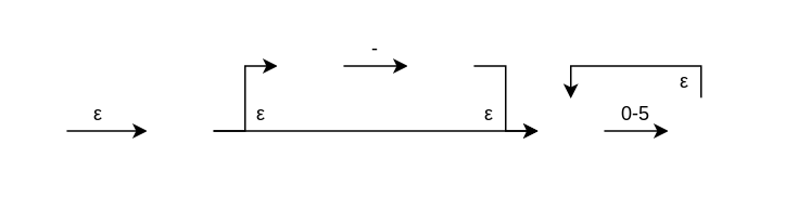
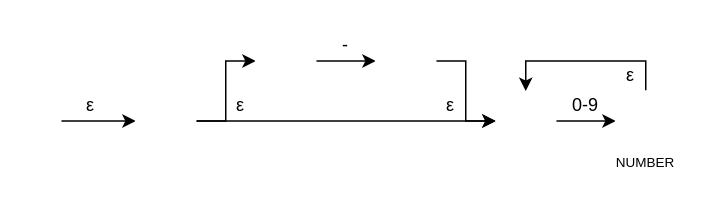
- <mxCell id="18" value="0-5" style="text;html=1;strokeColor=none;fillColor=none;align=center;verticalAlign=middle;whiteSpace=wrap;rounded=0;" vertex="1" parent="1"><mxGeometry x="380" y="60" width="20" height="20" as="geometry" /></mxCell>
+ <mxCell id="18" value="0-9" style="text;html=1;strokeColor=none;fillColor=none;align=center;verticalAlign=middle;whiteSpace=wrap;rounded=0;" vertex="1" parent="1"><mxGeometry x="380" y="60" width="20" height="20" as="geometry" /></mxCell>
+ <mxCell id="17" value="NUMBER" style="text;html=1;strokeColor=none;fillColor=none;align=center;verticalAlign=middle;whiteSpace=wrap;rounded=0;fontSize=9;" vertex="1" parent="1"><mxGeometry x="400" y="100" width="60" height="15" as="geometry" /></mxCell>
